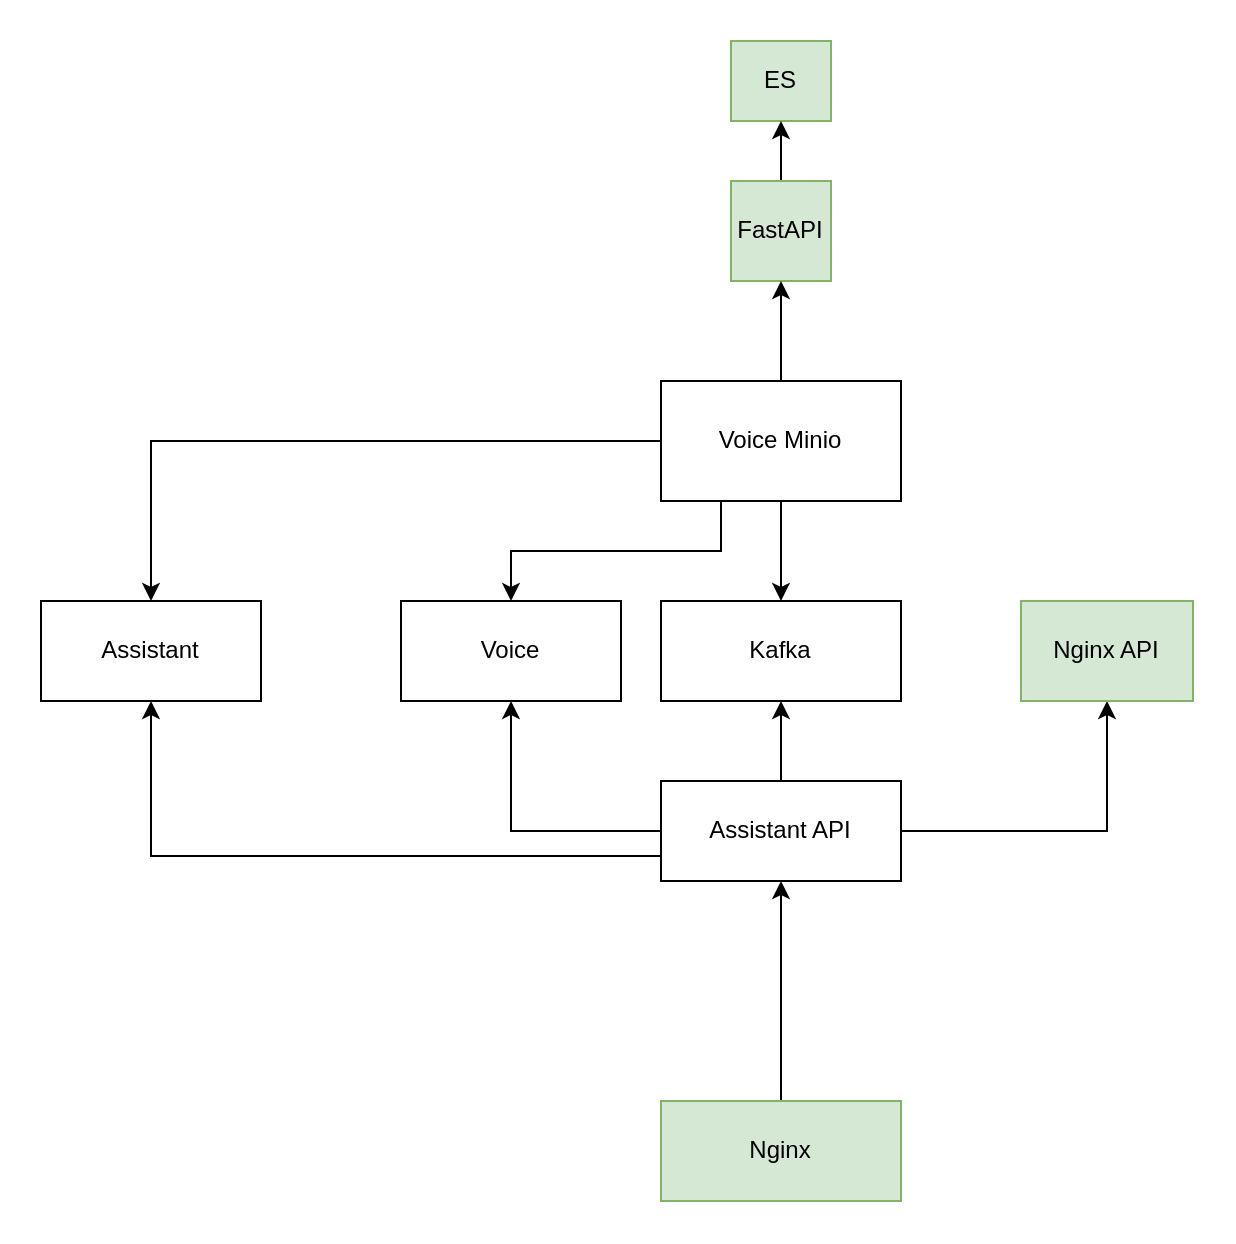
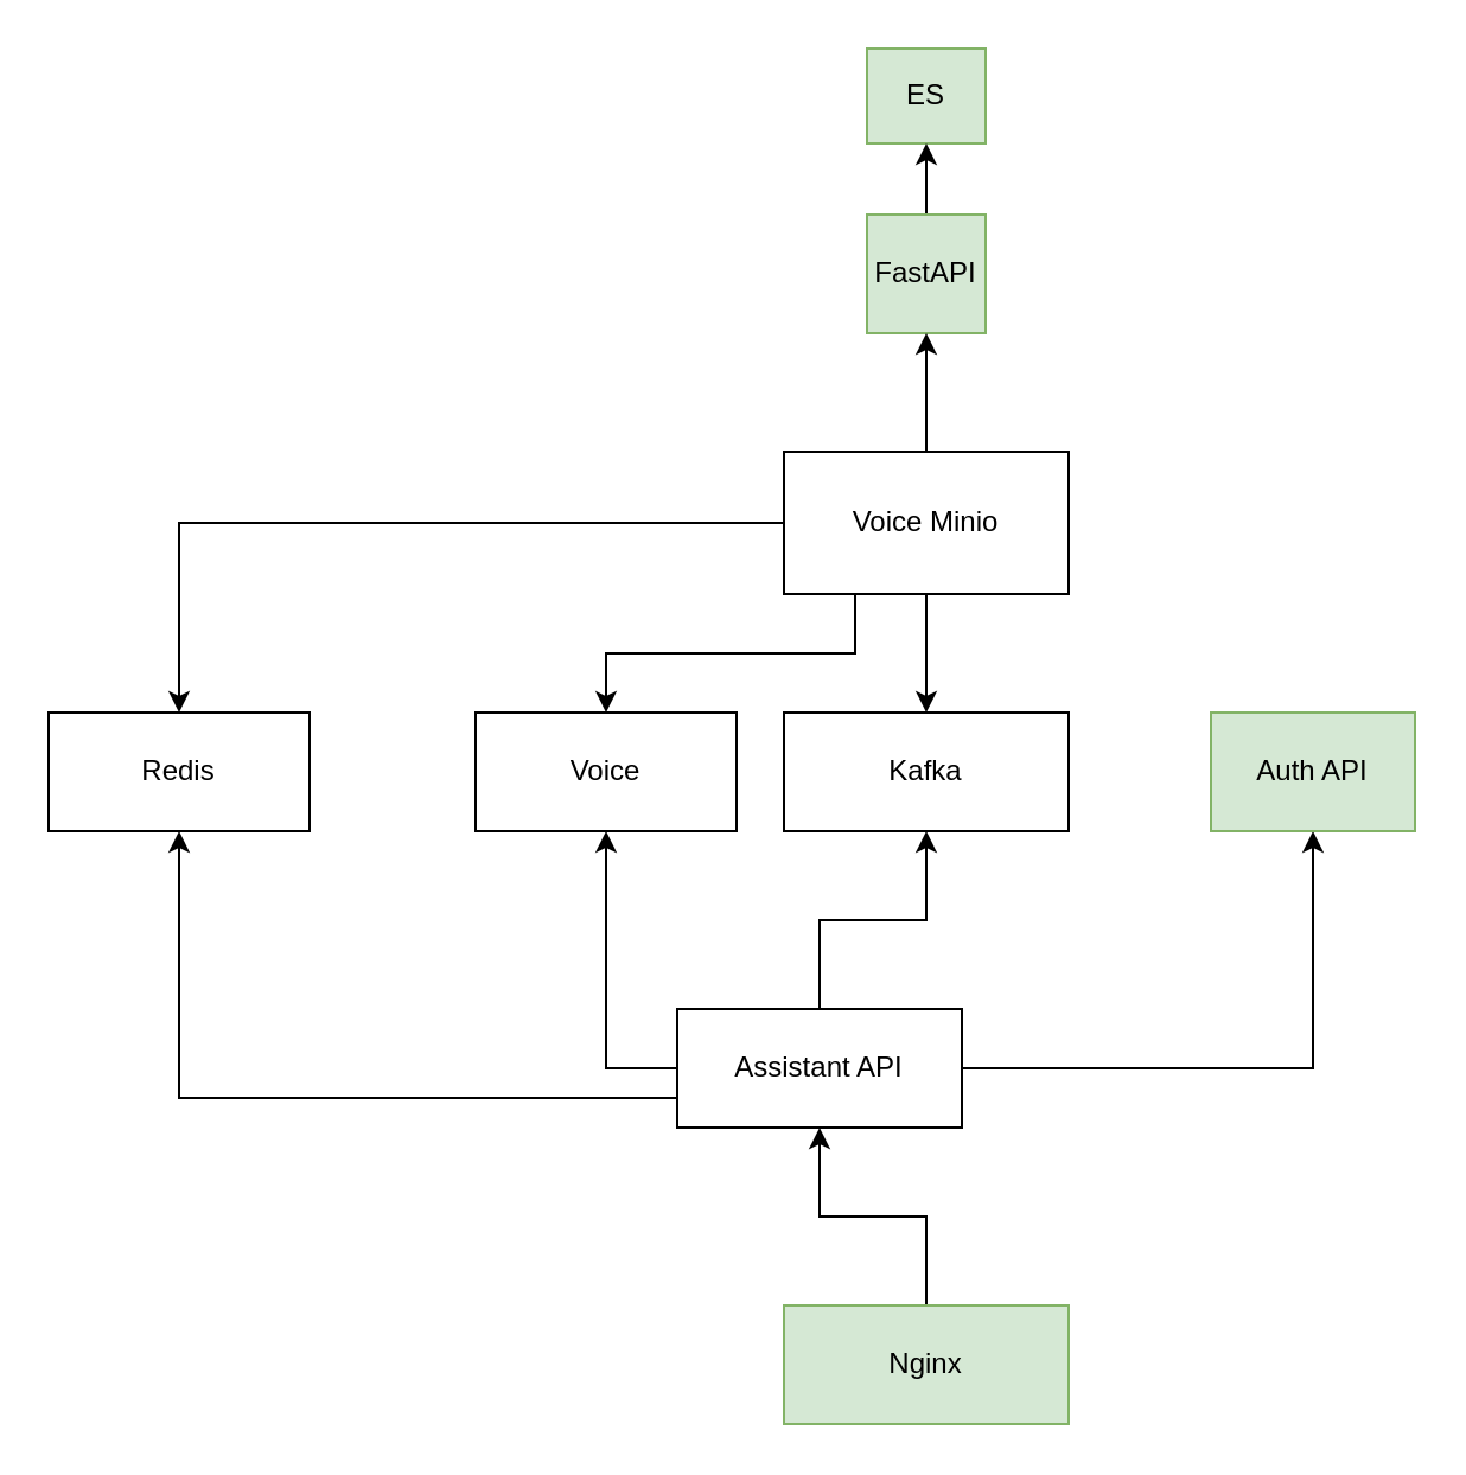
- <mxCell id="20" value="Assistant" style="rounded=0;whiteSpace=wrap;html=1;strokeColor=default;fontFamily=Helvetica;fontSize=12;fontColor=default;fillColor=default;" parent="1" vertex="1"><mxGeometry x="20" y="300" width="110" height="50" as="geometry" /></mxCell>
+ <mxCell id="20" value="Redis" style="rounded=0;whiteSpace=wrap;html=1;strokeColor=default;fontFamily=Helvetica;fontSize=12;fontColor=default;fillColor=default;" parent="1" vertex="1"><mxGeometry x="20" y="300" width="110" height="50" as="geometry" /></mxCell>
- <mxCell id="12" value="Nginx API" style="rounded=0;whiteSpace=wrap;html=1;strokeColor=#82b366;fontFamily=Helvetica;fontSize=12;fillColor=#d5e8d4;" parent="1" vertex="1"><mxGeometry x="510" y="300" width="86" height="50" as="geometry" /></mxCell>
+ <mxCell id="12" value="Auth API" style="rounded=0;whiteSpace=wrap;html=1;strokeColor=#82b366;fontFamily=Helvetica;fontSize=12;fillColor=#d5e8d4;" parent="1" vertex="1"><mxGeometry x="510" y="300" width="86" height="50" as="geometry" /></mxCell>
- <mxCell id="9" value="Assistant API" style="rounded=0;whiteSpace=wrap;html=1;" parent="1" vertex="1"><mxGeometry x="330" y="390" width="120" height="50" as="geometry" /></mxCell>
+ <mxCell id="9" value="Assistant API" style="rounded=0;whiteSpace=wrap;html=1;" parent="1" vertex="1"><mxGeometry x="285" y="425" width="120" height="50" as="geometry" /></mxCell>
